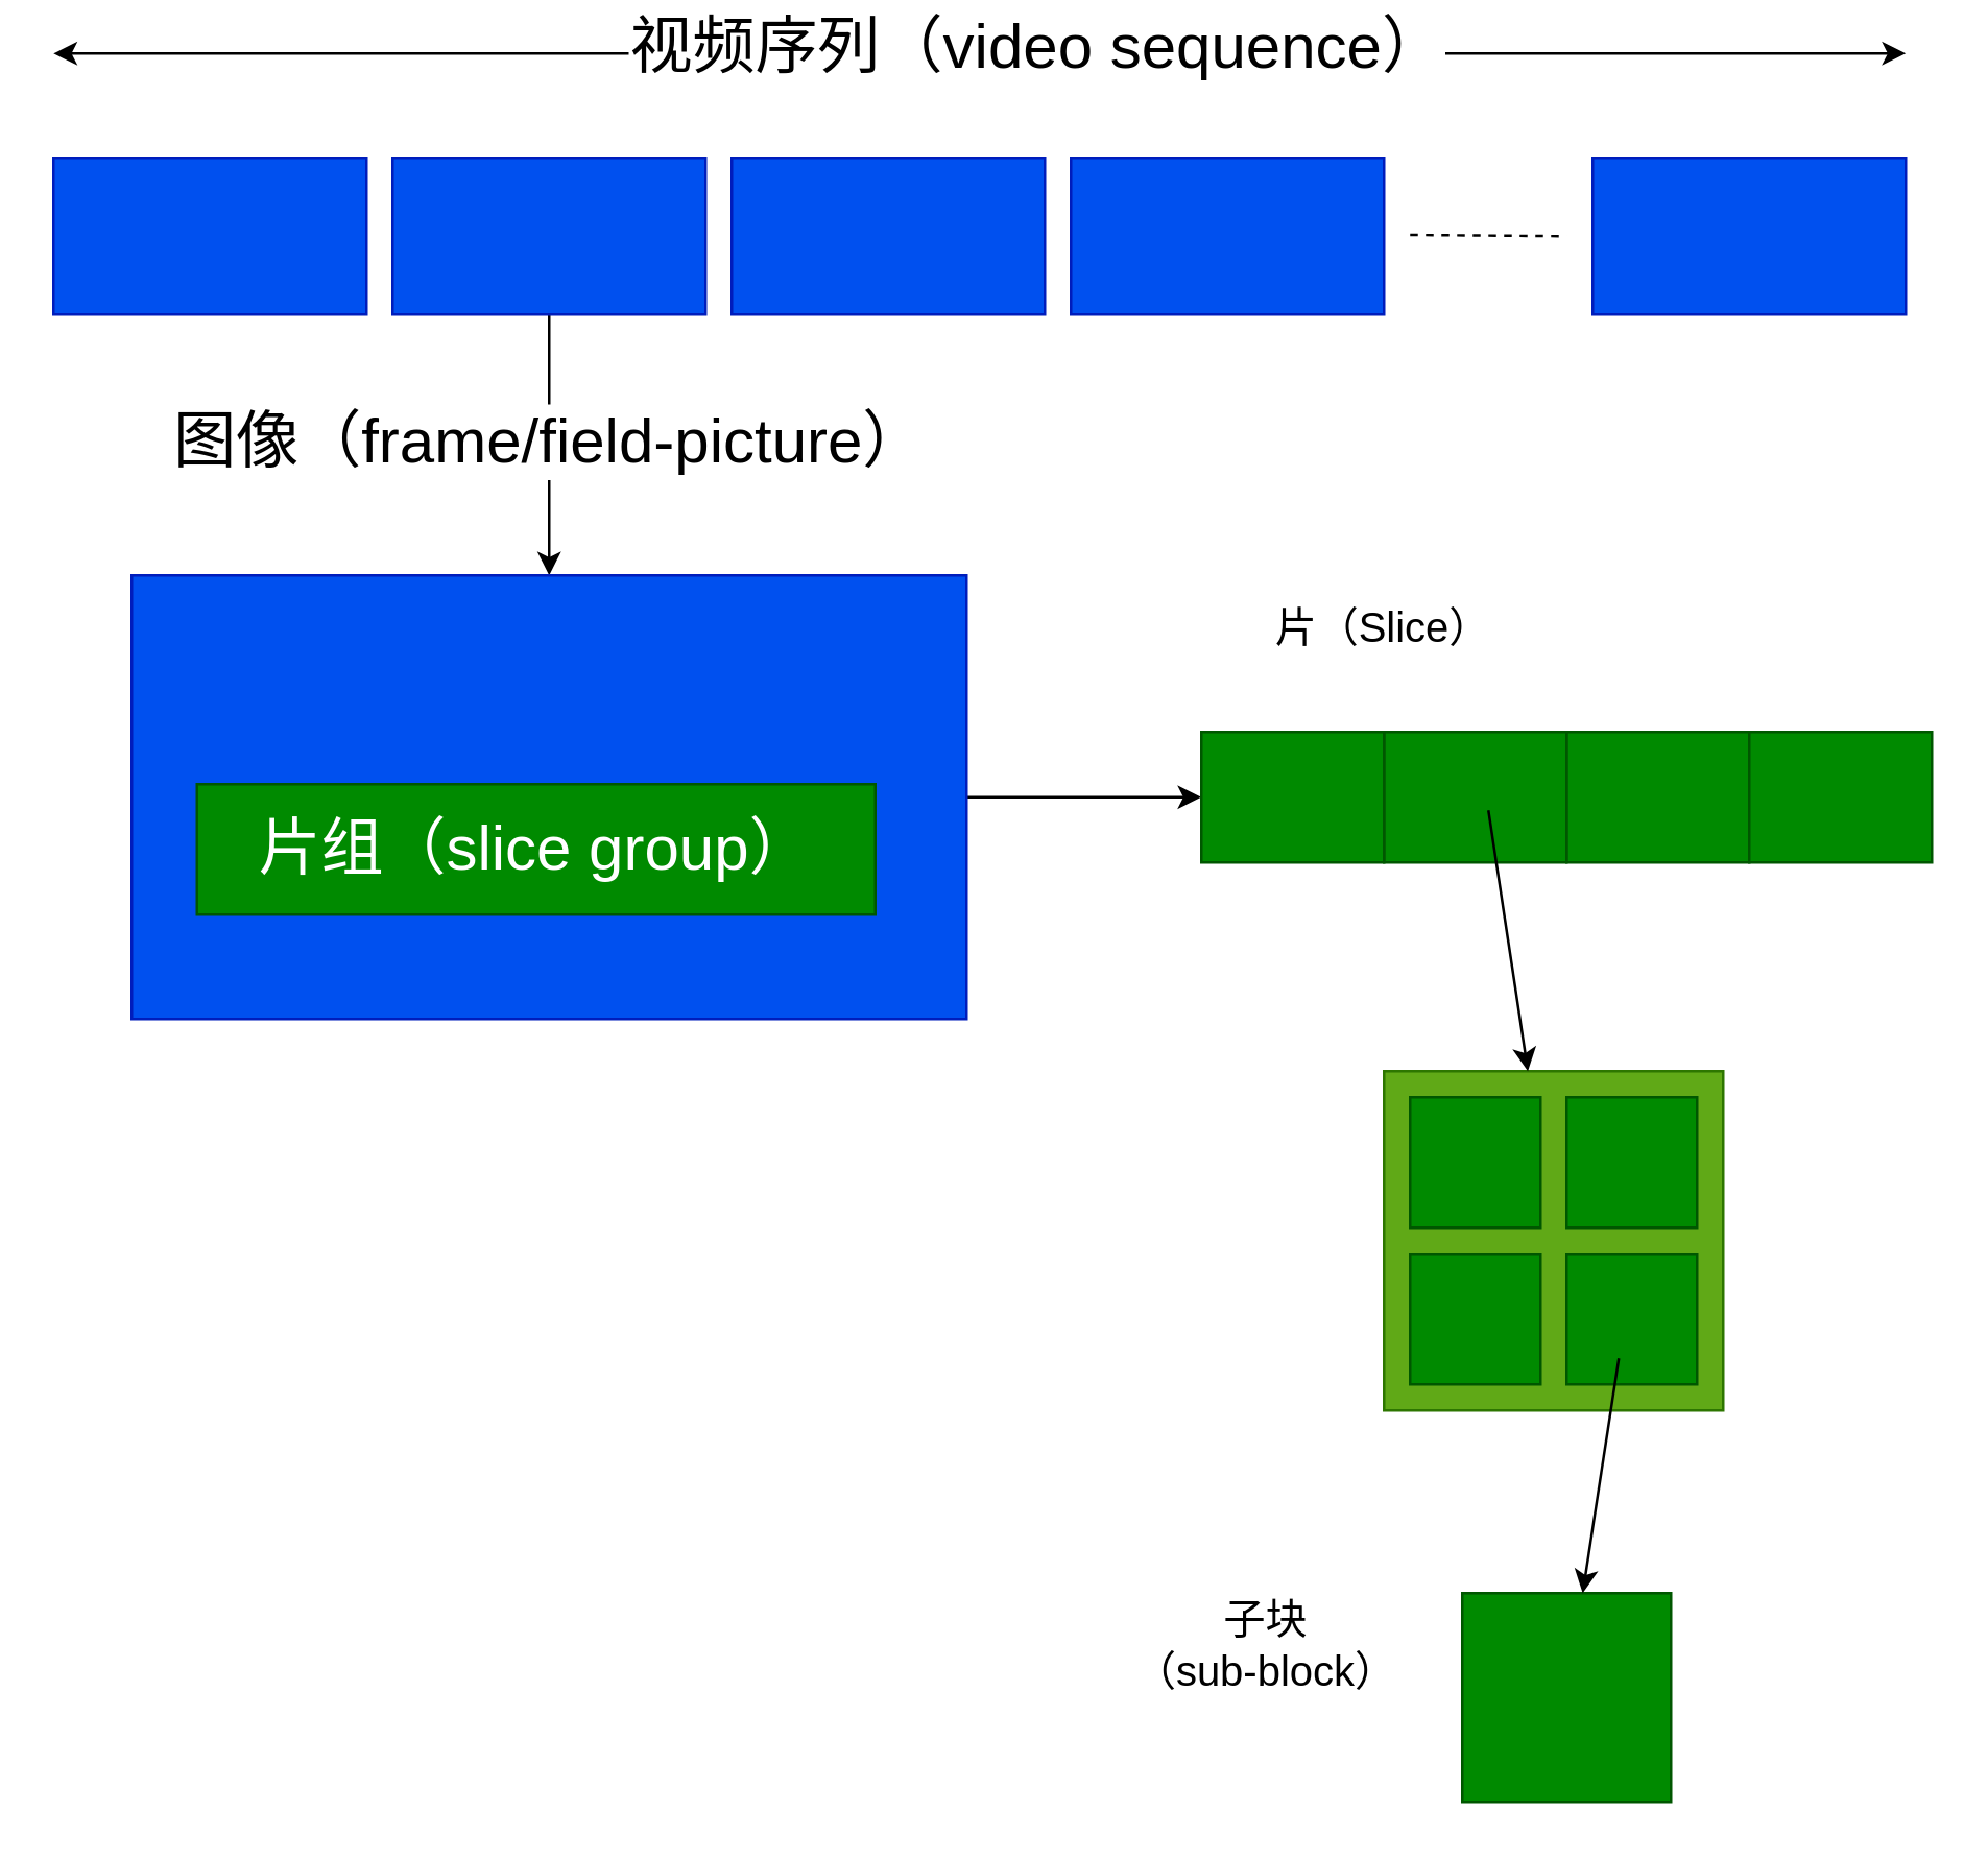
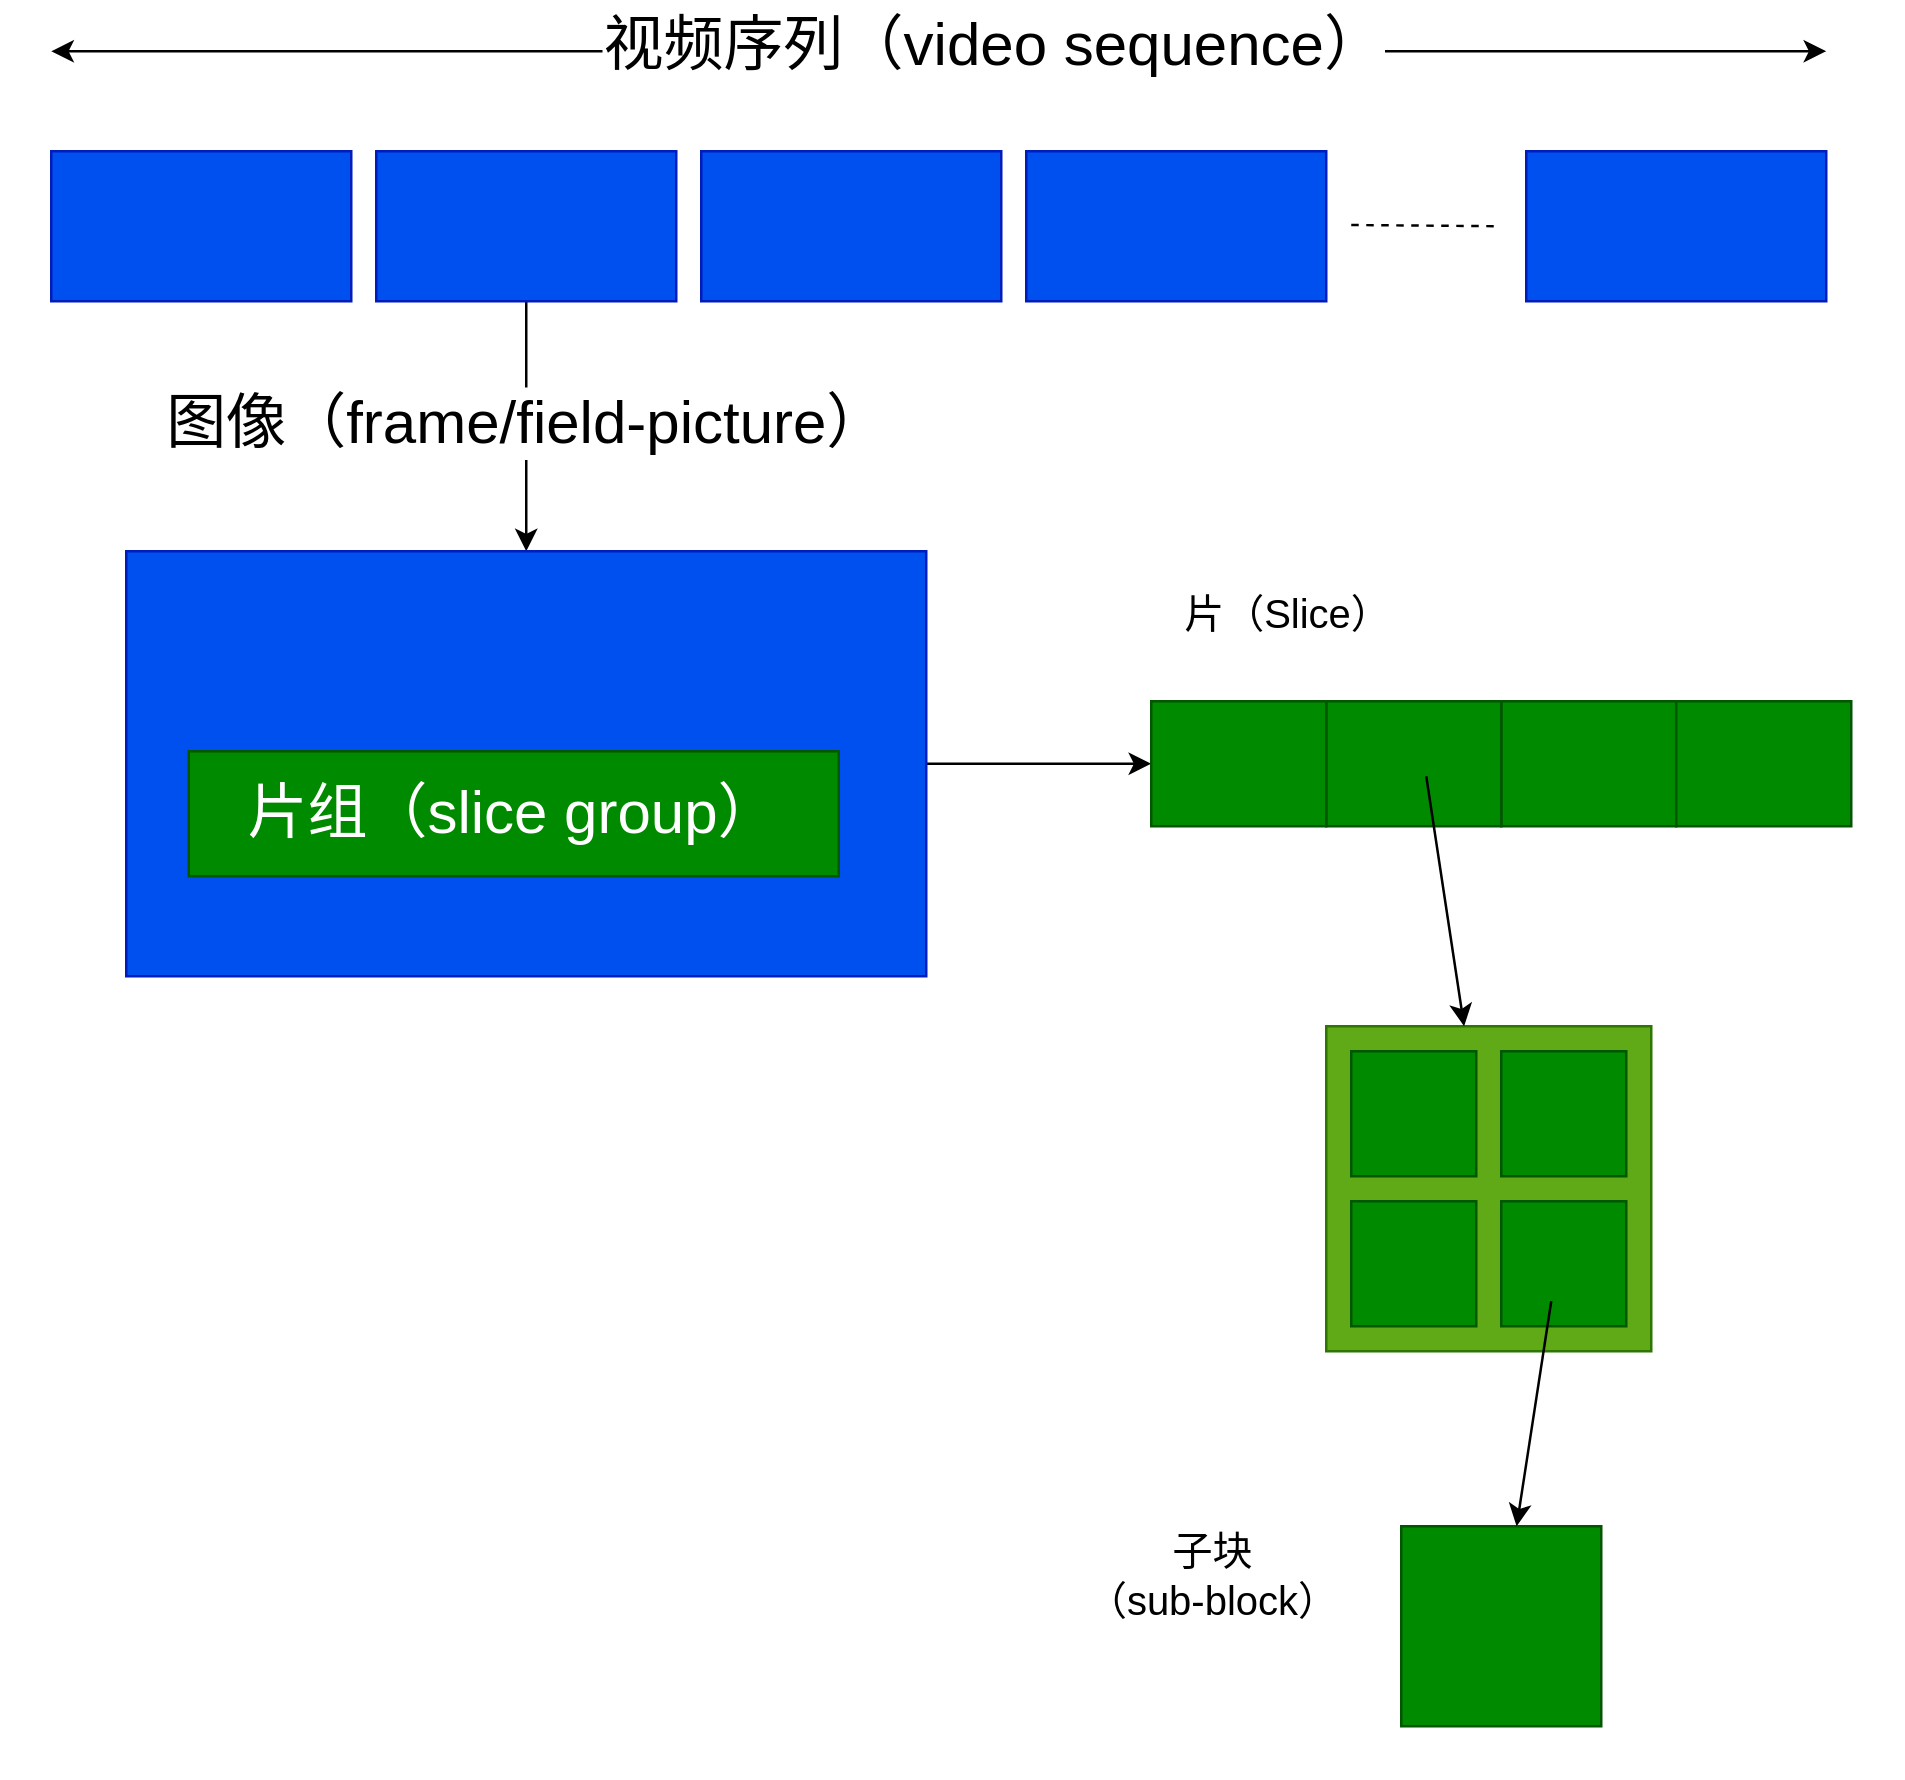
- <mxCell id="19" value="片（Slice）" style="text;html=1;strokeColor=none;fillColor=none;align=center;verticalAlign=middle;whiteSpace=wrap;rounded=0;fontSize=16;movable=0;resizable=0;rotatable=0;deletable=0;editable=0;locked=1;connectable=0;" vertex="1" parent="1"><mxGeometry x="485" y="225" width="90" height="30" as="geometry" /></mxCell>
+ <mxCell id="19" value="片（Slice）" style="text;html=1;strokeColor=none;fillColor=none;align=center;verticalAlign=middle;whiteSpace=wrap;rounded=0;fontSize=16;movable=0;resizable=0;rotatable=0;deletable=0;editable=0;locked=1;connectable=0;" vertex="1" parent="1"><mxGeometry x="470" y="230" width="90" height="30" as="geometry" /></mxCell>
